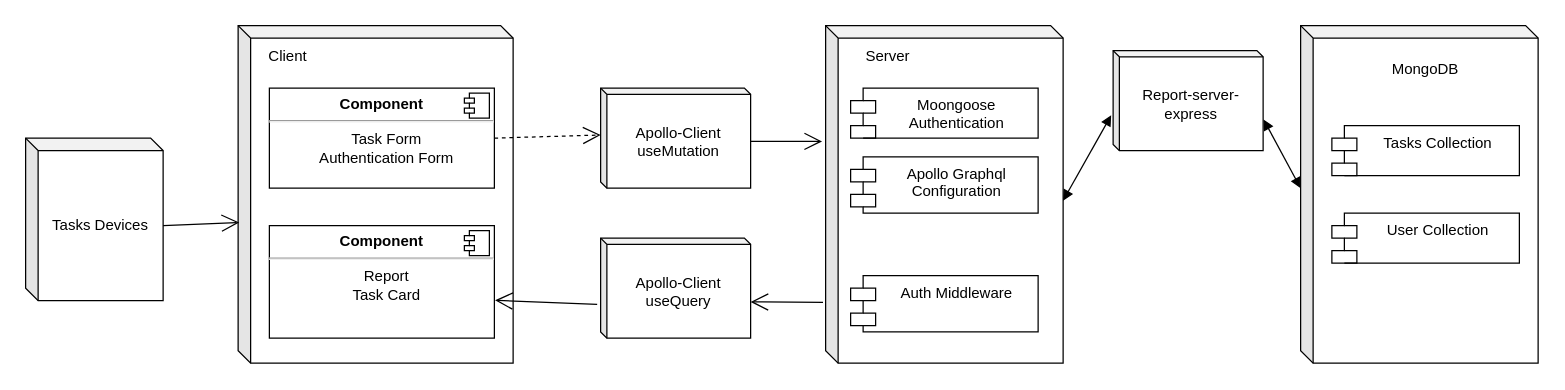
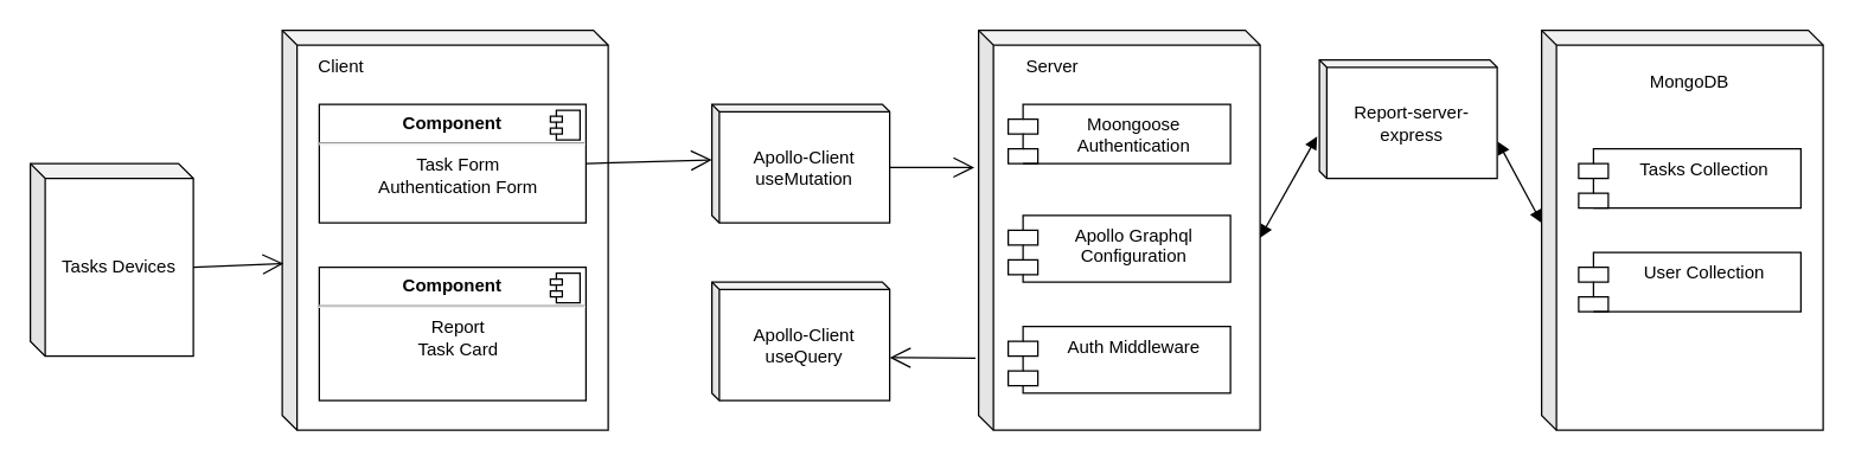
- <mxCell id="24" value="" style="endArrow=open;endFill=1;endSize=12;html=1;rounded=0;exitX=1;exitY=0.5;exitDx=0;exitDy=0;entryX=0;entryY=0;entryDx=0;entryDy=37.5;entryPerimeter=0;dashed=1;" edge="1" parent="1" source="5" target="9"><mxGeometry width="160" relative="1" as="geometry"><mxPoint x="610" y="122.5" as="sourcePoint" /><mxPoint x="667.15" y="122.61" as="targetPoint" /></mxGeometry></mxCell>
+ <mxCell id="24" value="" style="endArrow=open;endFill=1;endSize=12;html=1;rounded=0;exitX=1;exitY=0.5;exitDx=0;exitDy=0;entryX=0;entryY=0;entryDx=0;entryDy=37.5;entryPerimeter=0;" edge="1" parent="1" source="5" target="9"><mxGeometry width="160" relative="1" as="geometry"><mxPoint x="610" y="122.5" as="sourcePoint" /><mxPoint x="667.15" y="122.61" as="targetPoint" /></mxGeometry></mxCell>
- <mxCell id="14" value="Apollo Graphql &#10;Configuration" style="shape=module;align=left;spacingLeft=20;align=center;verticalAlign=top;" vertex="1" parent="1"><mxGeometry x="680" y="125" width="150" height="45" as="geometry" /></mxCell>
+ <mxCell id="14" value="Apollo Graphql &#10;Configuration" style="shape=module;align=left;spacingLeft=20;align=center;verticalAlign=top;" vertex="1" parent="1"><mxGeometry x="680" y="145" width="150" height="45" as="geometry" /></mxCell>
- <mxCell id="26" value="" style="endArrow=open;endFill=1;endSize=12;html=1;rounded=0;exitX=-0.023;exitY=0.663;exitDx=0;exitDy=0;exitPerimeter=0;entryX=1.003;entryY=0.664;entryDx=0;entryDy=0;entryPerimeter=0;" edge="1" parent="1" source="10" target="7"><mxGeometry width="160" relative="1" as="geometry"><mxPoint x="430" y="129.91" as="sourcePoint" /><mxPoint x="500" y="127.5" as="targetPoint" /></mxGeometry></mxCell>
